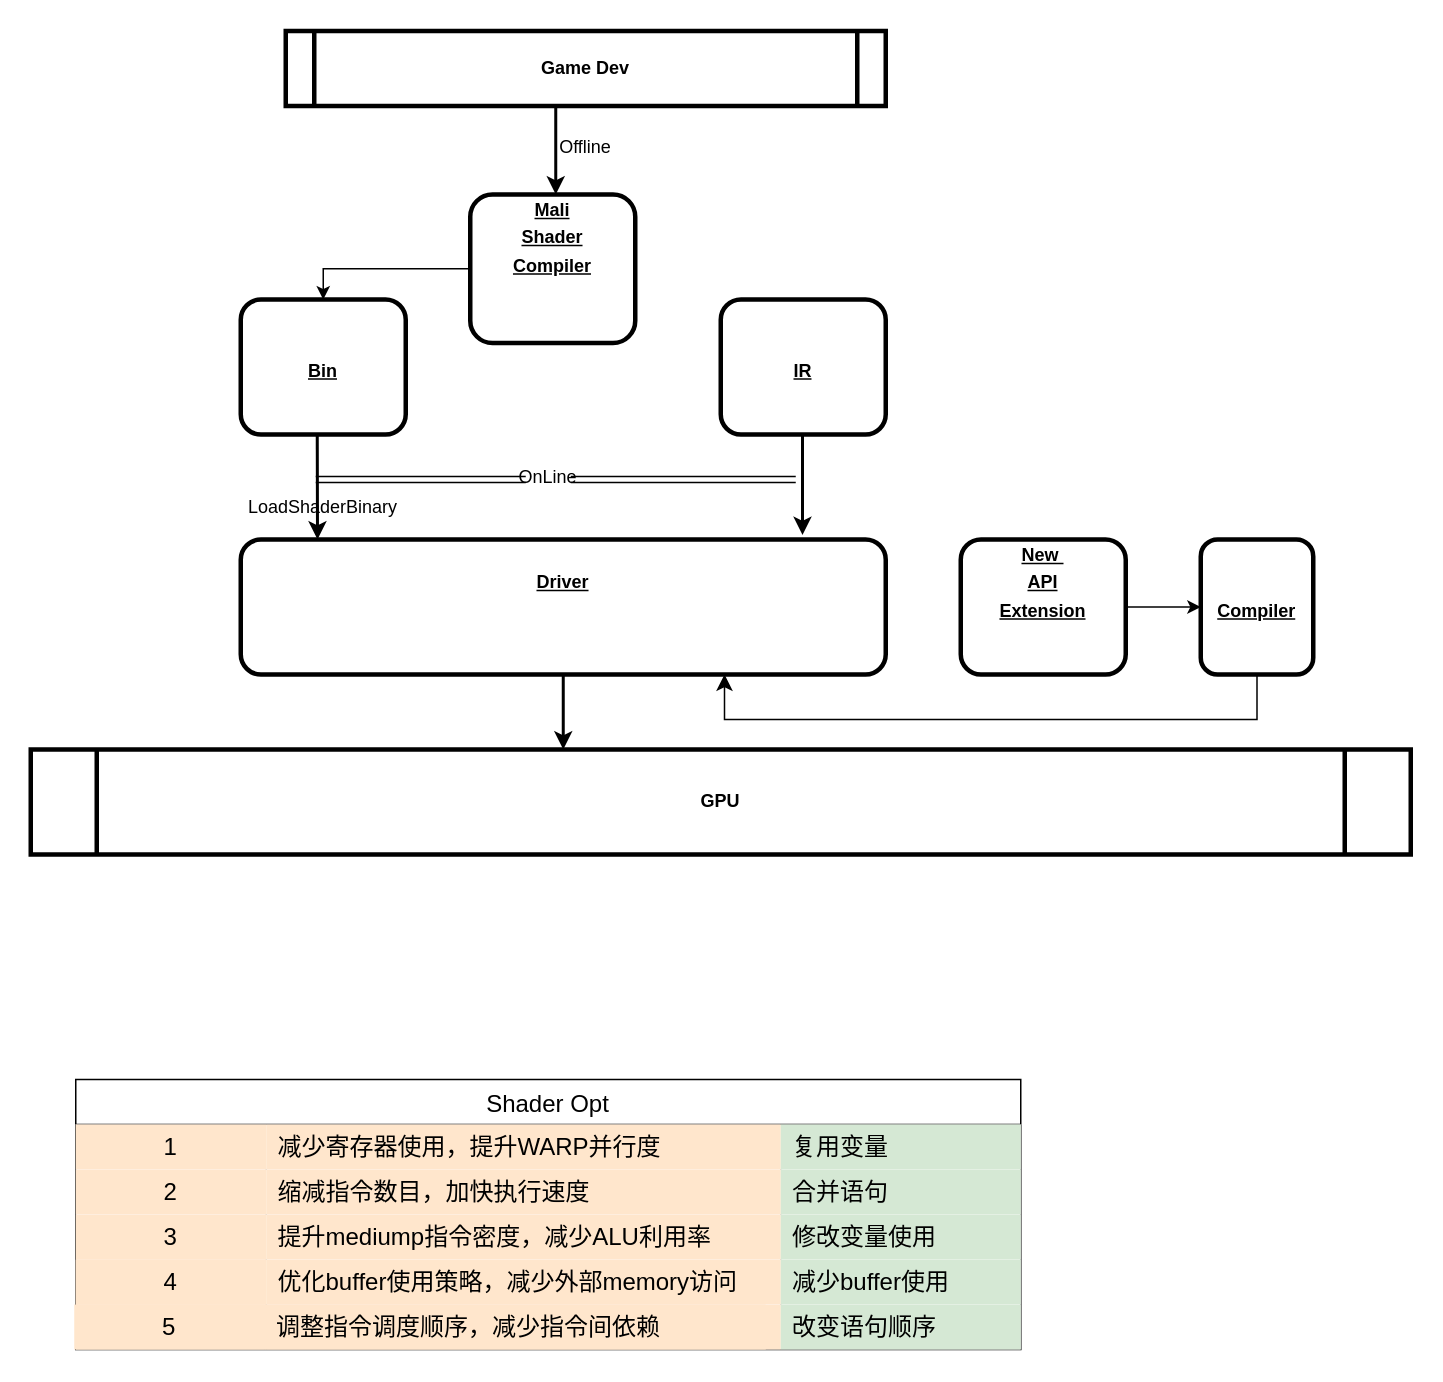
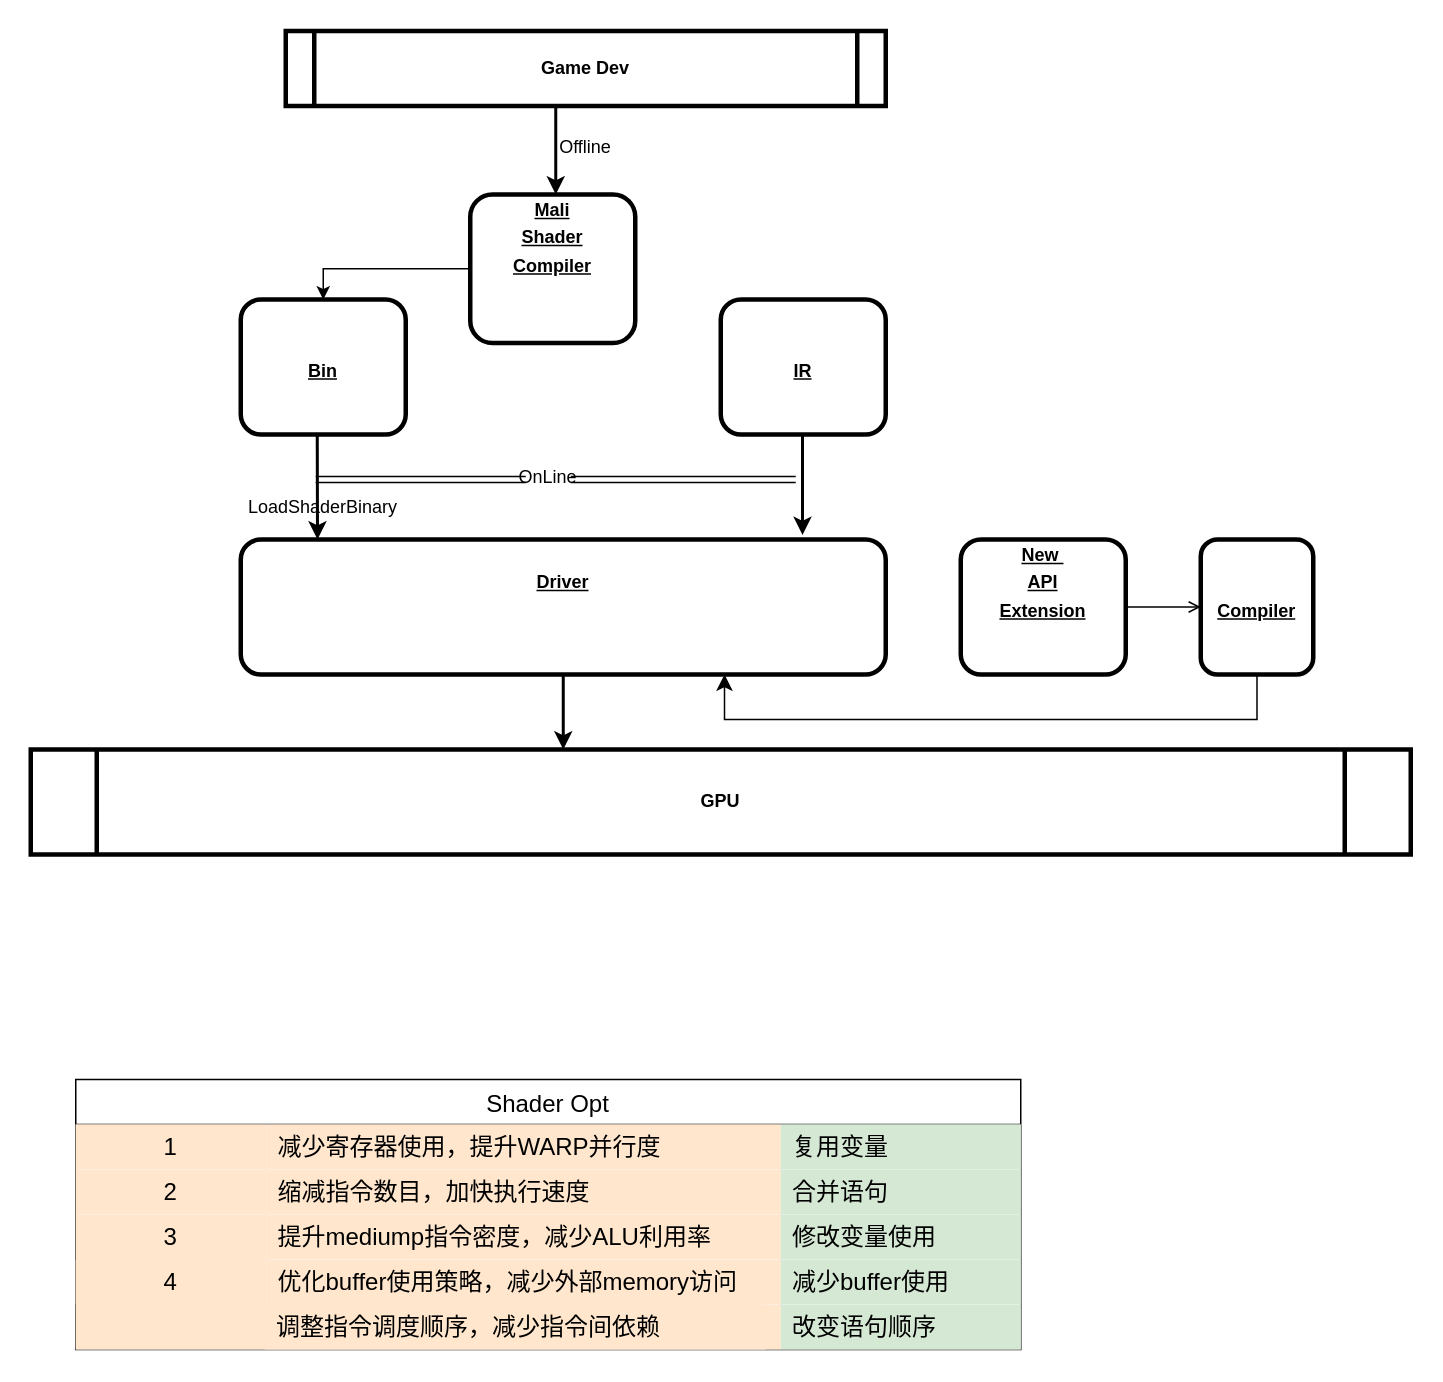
- <mxCell id="17" style="edgeStyle=orthogonalEdgeStyle;rounded=0;orthogonalLoop=1;jettySize=auto;html=1;exitX=1;exitY=0.5;exitDx=0;exitDy=0;entryX=0;entryY=0.5;entryDx=0;entryDy=0;" edge="1" parent="1" source="18" target="15"><mxGeometry relative="1" as="geometry" /></mxCell>
+ <mxCell id="17" style="edgeStyle=orthogonalEdgeStyle;rounded=0;orthogonalLoop=1;jettySize=auto;html=1;exitX=1;exitY=0.5;exitDx=0;exitDy=0;entryX=0;entryY=0.5;entryDx=0;entryDy=0;endArrow=open;" edge="1" parent="1" source="18" target="15"><mxGeometry relative="1" as="geometry" /></mxCell>
- <mxCell id="44" value="5" style="shape=partialRectangle;html=1;whiteSpace=wrap;connectable=0;top=0;left=0;bottom=0;right=0;overflow=hidden;fontSize=16;fillColor=#ffe6cc;strokeColor=#d79b00;" vertex="1" parent="1"><mxGeometry x="49" y="869" width="127" height="30" as="geometry"><mxRectangle width="127" height="30" as="alternateBounds" /></mxGeometry></mxCell>
